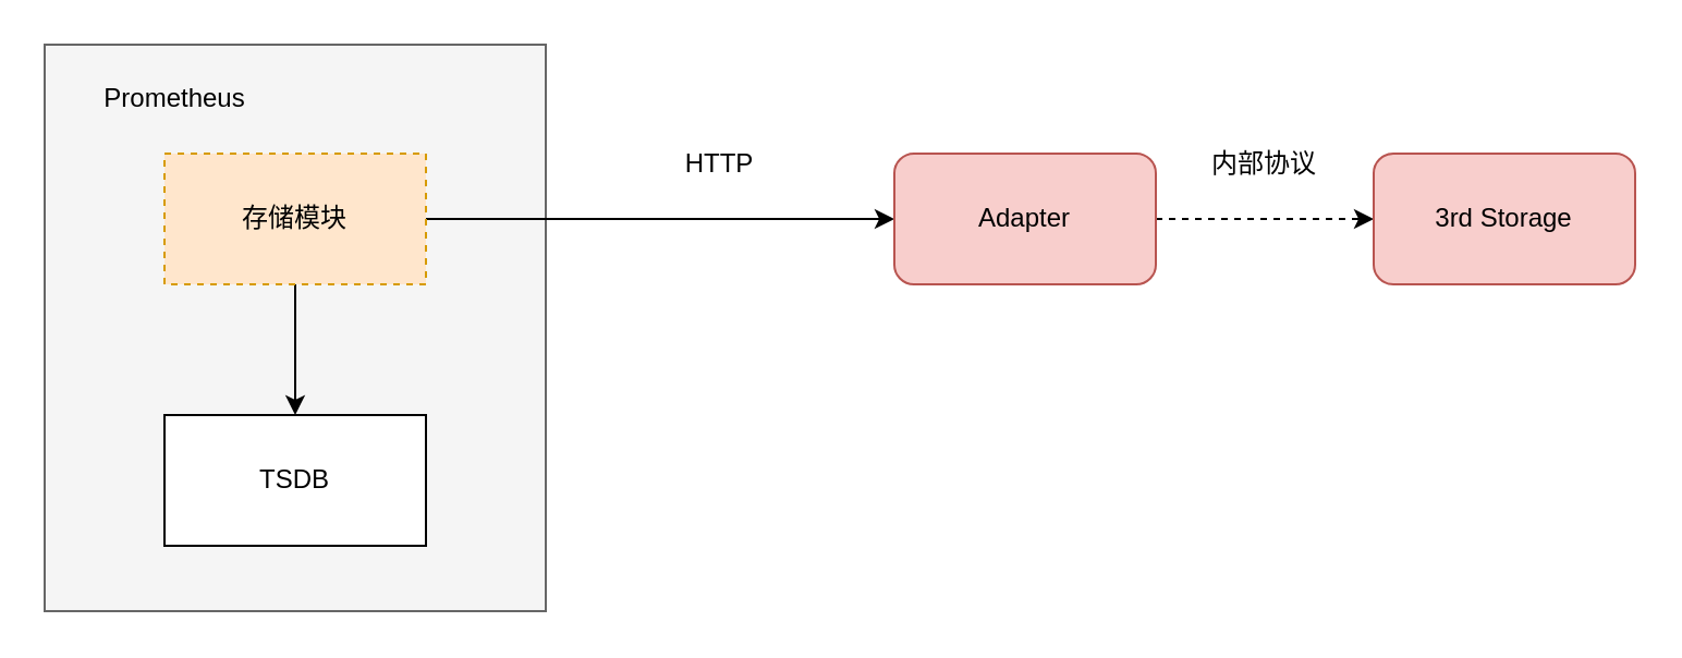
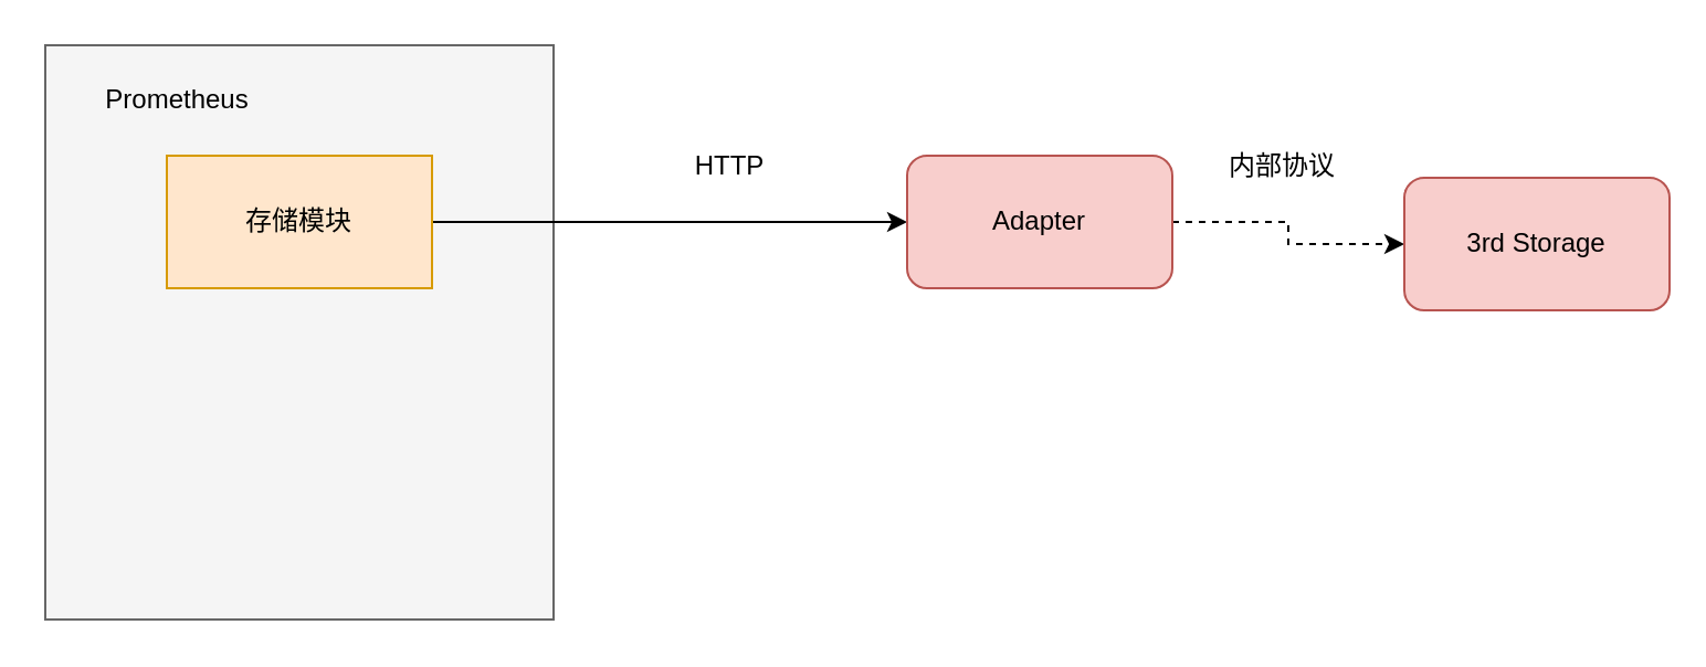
- <mxCell id="5" value="存储模块" style="rounded=0;whiteSpace=wrap;html=1;fillColor=#ffe6cc;strokeColor=#d79b00;dashed=1;" parent="1" vertex="1"><mxGeometry x="75" y="70" width="120" height="60" as="geometry" /></mxCell>
+ <mxCell id="5" value="存储模块" style="rounded=0;whiteSpace=wrap;html=1;fillColor=#ffe6cc;strokeColor=#d79b00;" parent="1" vertex="1"><mxGeometry x="75" y="70" width="120" height="60" as="geometry" /></mxCell>
- <mxCell id="10" value="3rd Storage" style="rounded=1;whiteSpace=wrap;html=1;fillColor=#f8cecc;strokeColor=#b85450;" parent="1" vertex="1"><mxGeometry x="630" y="70" width="120" height="60" as="geometry" /></mxCell>
+ <mxCell id="10" value="3rd Storage" style="rounded=1;whiteSpace=wrap;html=1;fillColor=#f8cecc;strokeColor=#b85450;" parent="1" vertex="1"><mxGeometry x="635" y="80" width="120" height="60" as="geometry" /></mxCell>
- <mxCell id="4" style="edgeStyle=orthogonalEdgeStyle;rounded=0;orthogonalLoop=1;jettySize=auto;html=1;exitX=0.5;exitY=1;exitDx=0;exitDy=0;" parent="1" source="5" target="6" edge="1"><mxGeometry relative="1" as="geometry" /></mxCell>
- <mxCell id="6" value="TSDB" style="rounded=0;whiteSpace=wrap;html=1;" parent="1" vertex="1"><mxGeometry x="75" y="190" width="120" height="60" as="geometry" /></mxCell>
